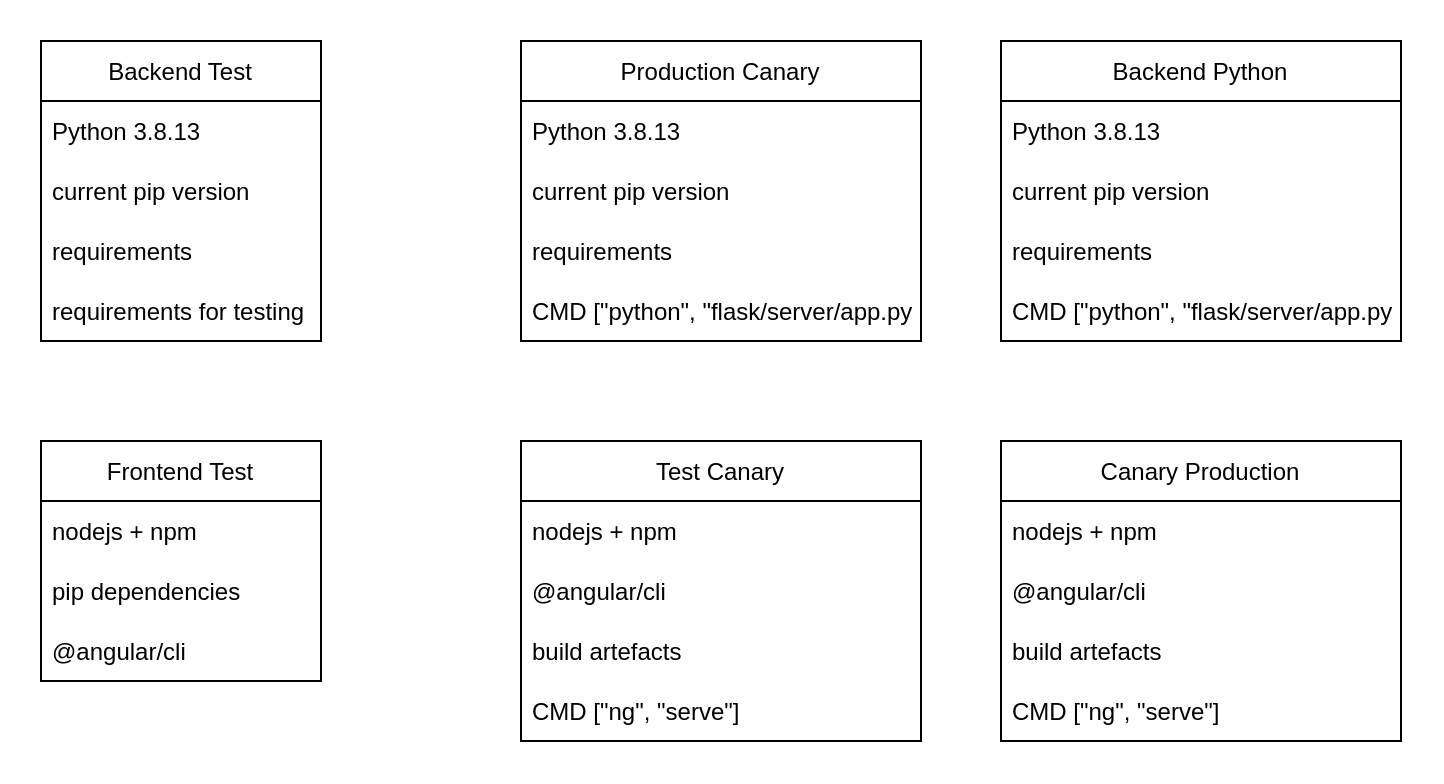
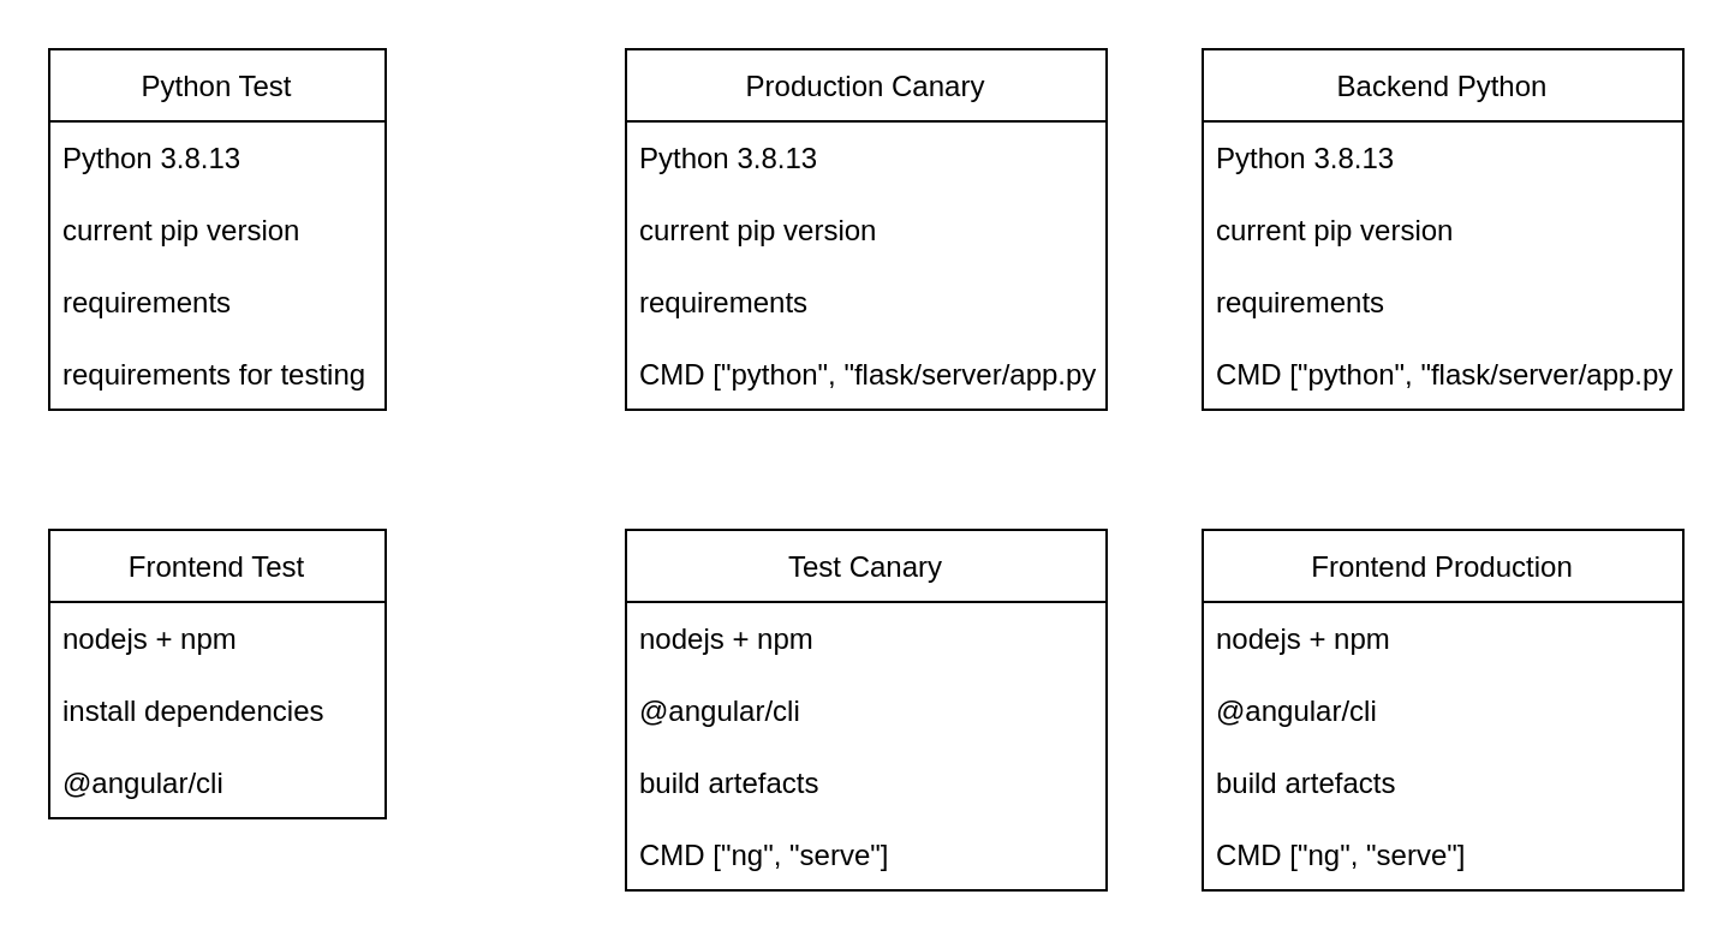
- <mxCell id="2" value="Backend Test" style="swimlane;fontStyle=0;childLayout=stackLayout;horizontal=1;startSize=30;horizontalStack=0;resizeParent=1;resizeParentMax=0;resizeLast=0;collapsible=1;marginBottom=0;" vertex="1" parent="1"><mxGeometry x="20" y="20" width="140" height="150" as="geometry"><mxRectangle x="40" y="40" width="100" height="30" as="alternateBounds" /></mxGeometry></mxCell>
+ <mxCell id="2" value="Python Test" style="swimlane;fontStyle=0;childLayout=stackLayout;horizontal=1;startSize=30;horizontalStack=0;resizeParent=1;resizeParentMax=0;resizeLast=0;collapsible=1;marginBottom=0;" vertex="1" parent="1"><mxGeometry x="20" y="20" width="140" height="150" as="geometry"><mxRectangle x="40" y="40" width="100" height="30" as="alternateBounds" /></mxGeometry></mxCell>
- <mxCell id="26" value="Canary Production" style="swimlane;fontStyle=0;childLayout=stackLayout;horizontal=1;startSize=30;horizontalStack=0;resizeParent=1;resizeParentMax=0;resizeLast=0;collapsible=1;marginBottom=0;" vertex="1" parent="1"><mxGeometry x="500" y="220" width="200" height="150" as="geometry"><mxRectangle x="40" y="40" width="100" height="30" as="alternateBounds" /></mxGeometry></mxCell>
+ <mxCell id="26" value="Frontend Production" style="swimlane;fontStyle=0;childLayout=stackLayout;horizontal=1;startSize=30;horizontalStack=0;resizeParent=1;resizeParentMax=0;resizeLast=0;collapsible=1;marginBottom=0;" vertex="1" parent="1"><mxGeometry x="500" y="220" width="200" height="150" as="geometry"><mxRectangle x="40" y="40" width="100" height="30" as="alternateBounds" /></mxGeometry></mxCell>
- <mxCell id="9" value="pip dependencies" style="text;strokeColor=none;fillColor=none;align=left;verticalAlign=middle;spacingLeft=4;spacingRight=4;overflow=hidden;points=[[0,0.5],[1,0.5]];portConstraint=eastwest;rotatable=0;" vertex="1" parent="7"><mxGeometry y="60" width="140" height="30" as="geometry" /></mxCell>
+ <mxCell id="9" value="install dependencies" style="text;strokeColor=none;fillColor=none;align=left;verticalAlign=middle;spacingLeft=4;spacingRight=4;overflow=hidden;points=[[0,0.5],[1,0.5]];portConstraint=eastwest;rotatable=0;" vertex="1" parent="7"><mxGeometry y="60" width="140" height="30" as="geometry" /></mxCell>
